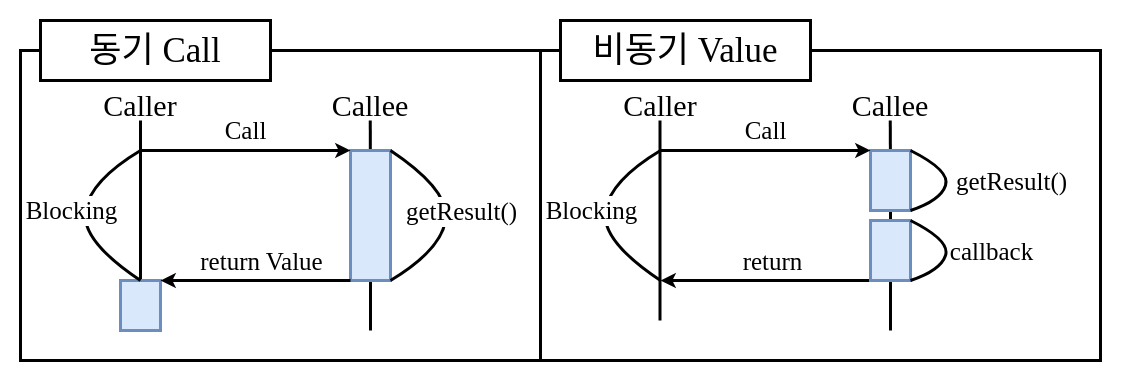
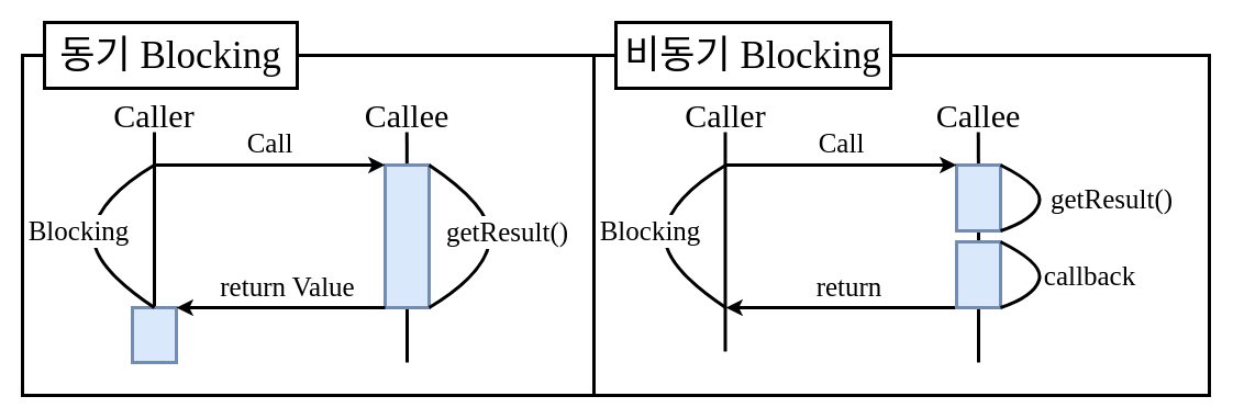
- <mxCell id="19" value="동기 Call" style="rounded=0;whiteSpace=wrap;html=1;fontFamily=배달의민족 주아;fontSize=35;strokeWidth=3;" vertex="1" parent="1"><mxGeometry x="40" y="20" width="230" height="60" as="geometry" /></mxCell>
+ <mxCell id="19" value="동기 Blocking" style="rounded=0;whiteSpace=wrap;html=1;fontFamily=배달의민족 주아;fontSize=35;strokeWidth=3;" vertex="1" parent="1"><mxGeometry x="40" y="20" width="230" height="60" as="geometry" /></mxCell>
- <mxCell id="36" value="비동기 Value" style="rounded=0;whiteSpace=wrap;html=1;fontFamily=배달의민족 주아;fontSize=35;strokeWidth=3;" vertex="1" parent="1"><mxGeometry x="560" y="20" width="250" height="60" as="geometry" /></mxCell>
+ <mxCell id="36" value="비동기 Blocking" style="rounded=0;whiteSpace=wrap;html=1;fontFamily=배달의민족 주아;fontSize=35;strokeWidth=3;" vertex="1" parent="1"><mxGeometry x="560" y="20" width="250" height="60" as="geometry" /></mxCell>
